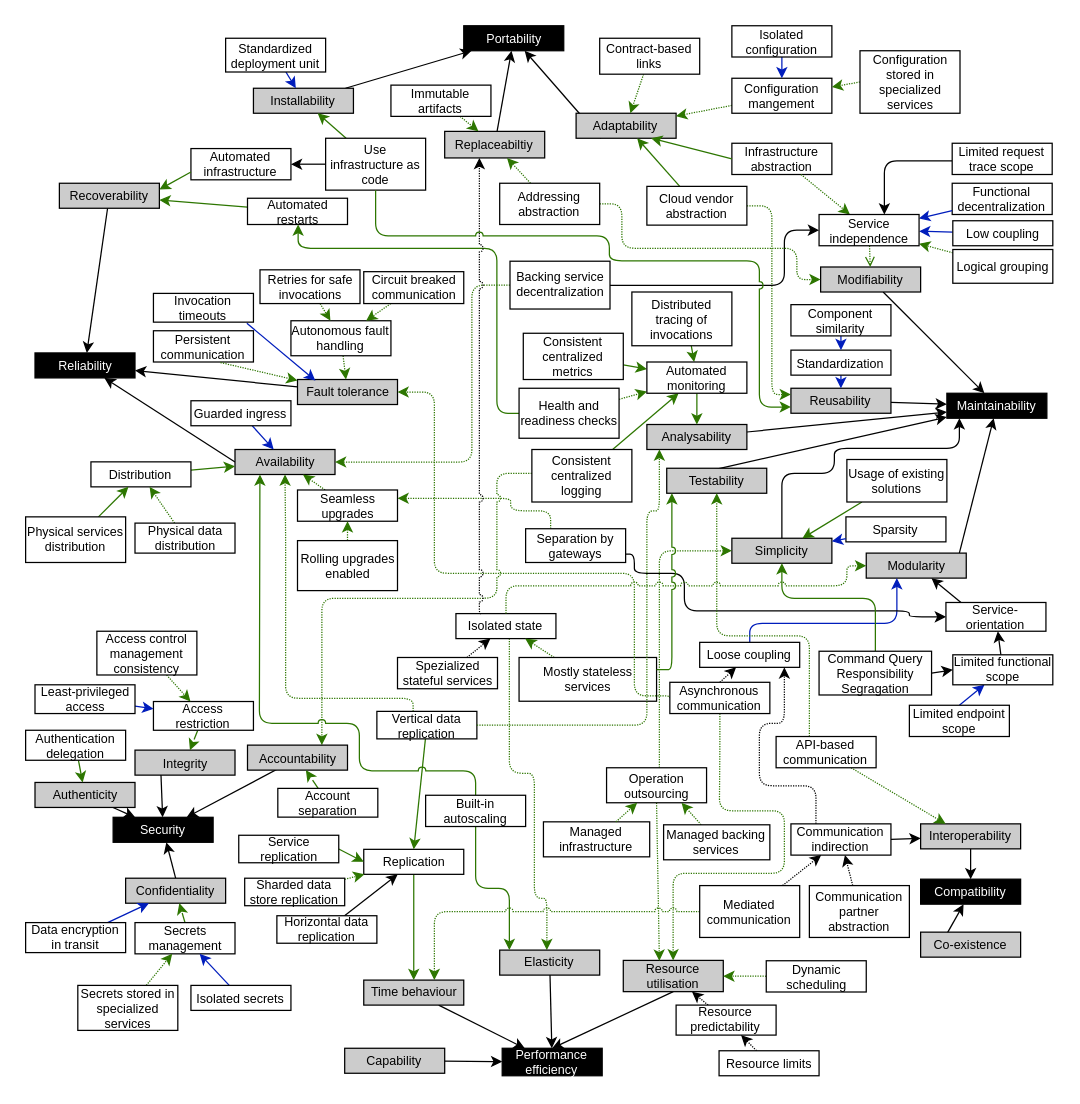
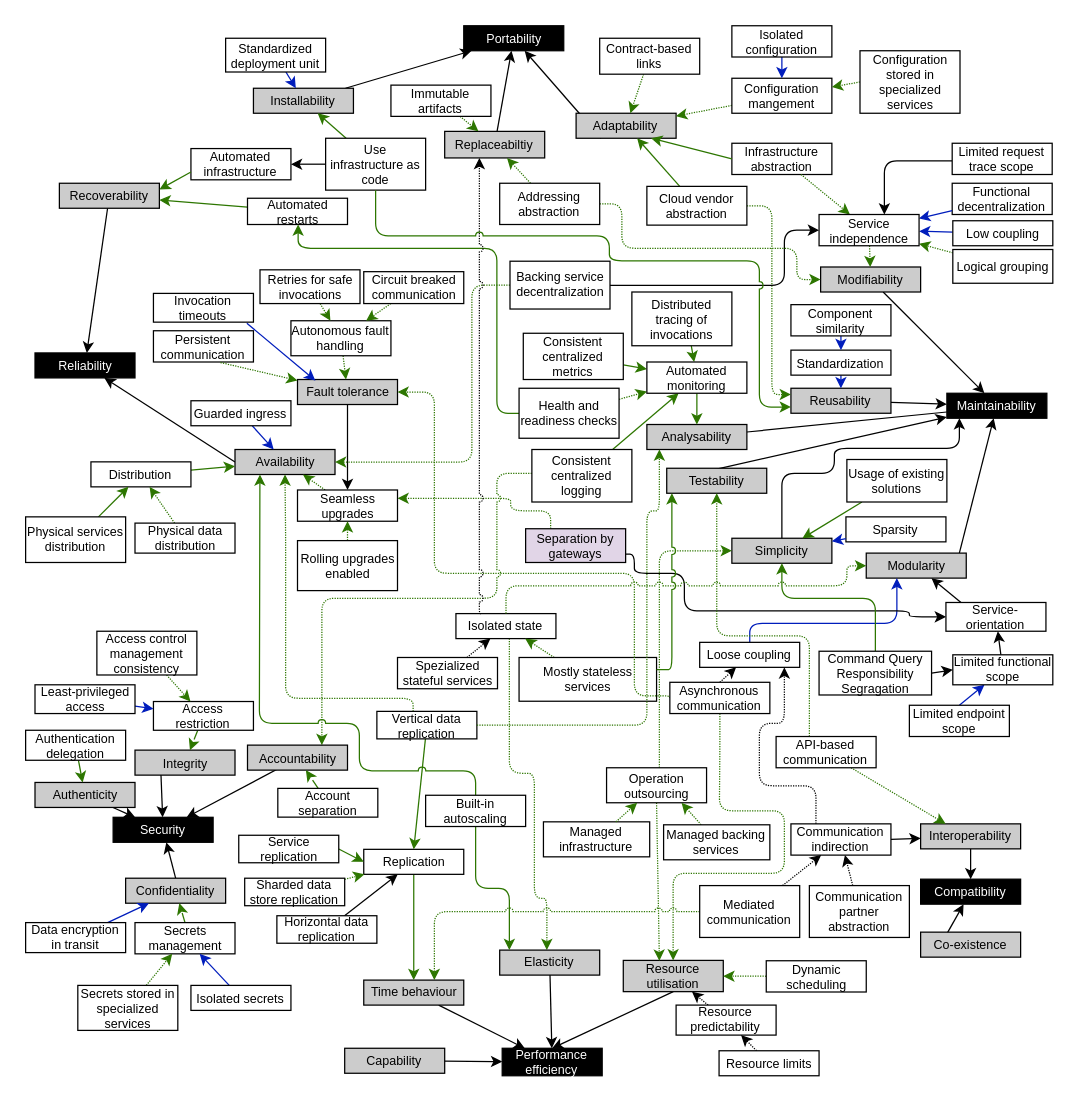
- <mxCell id="52" style="edgeStyle=none;rounded=0;orthogonalLoop=1;jettySize=auto;html=1;fillColor=#60a917;strokeColor=#2D7600;dashed=1;dashPattern=1 1;endArrow=open;" parent="1" source="214" edge="1" target="22"><mxGeometry relative="1" as="geometry"><mxPoint x="644.25" y="196.75" as="targetPoint" /></mxGeometry></mxCell>
+ <mxCell id="52" style="edgeStyle=none;rounded=0;orthogonalLoop=1;jettySize=auto;html=1;fillColor=#60a917;strokeColor=#2D7600;dashed=1;dashPattern=1 1;" parent="1" source="214" edge="1" target="22"><mxGeometry relative="1" as="geometry"><mxPoint x="644.25" y="196.75" as="targetPoint" /></mxGeometry></mxCell>
- <mxCell id="33" style="edgeStyle=none;rounded=0;orthogonalLoop=1;jettySize=auto;html=1;" parent="1" source="34" target="6" edge="1"><mxGeometry relative="1" as="geometry" /></mxCell>
+ <mxCell id="33" style="edgeStyle=none;rounded=0;orthogonalLoop=1;jettySize=auto;html=1;" parent="1" source="34" target="68" edge="1"><mxGeometry relative="1" as="geometry" /></mxCell>
- <mxCell id="15" style="rounded=1;orthogonalLoop=1;jettySize=auto;html=1;entryX=0;entryY=0.75;entryDx=0;entryDy=0;" parent="1" source="16" target="2" edge="1"><mxGeometry relative="1" as="geometry"><mxPoint x="859.25" y="498" as="targetPoint" /></mxGeometry></mxCell>
+ <mxCell id="15" style="rounded=1;orthogonalLoop=1;jettySize=auto;html=1;entryX=0;entryY=0.75;entryDx=0;entryDy=0;endArrow=none;" parent="1" source="16" target="2" edge="1"><mxGeometry relative="1" as="geometry"><mxPoint x="859.25" y="498" as="targetPoint" /></mxGeometry></mxCell>
- <mxCell id="49" value="Separation by gateways" style="rounded=0;whiteSpace=wrap;html=1;fontSize=10;" parent="1" vertex="1"><mxGeometry x="420" y="422.39" width="80" height="27" as="geometry" /></mxCell>
+ <mxCell id="49" value="Separation by gateways" style="rounded=0;whiteSpace=wrap;html=1;fontSize=10;fillColor=#e1d5e7;" parent="1" vertex="1"><mxGeometry x="420" y="422.39" width="80" height="27" as="geometry" /></mxCell>
